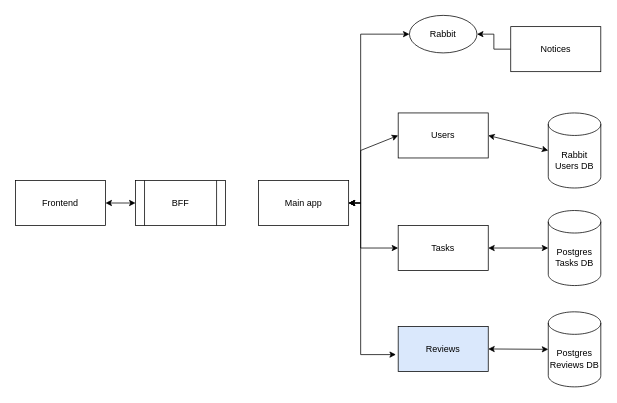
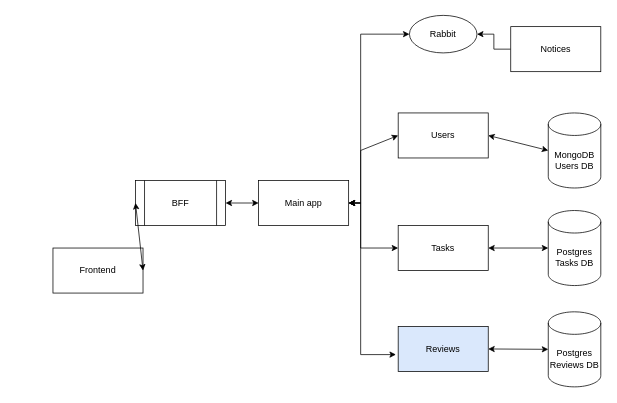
- <mxCell id="3" value="Rabbit&lt;br&gt;Users DB" style="shape=cylinder3;whiteSpace=wrap;html=1;boundedLbl=1;backgroundOutline=1;size=15;" vertex="1" parent="1"><mxGeometry x="730" y="150" width="70" height="100" as="geometry" /></mxCell>
+ <mxCell id="3" value="MongoDB&lt;br&gt;Users DB" style="shape=cylinder3;whiteSpace=wrap;html=1;boundedLbl=1;backgroundOutline=1;size=15;" vertex="1" parent="1"><mxGeometry x="730" y="150" width="70" height="100" as="geometry" /></mxCell>
- <mxCell id="9" value="Frontend" style="rounded=0;whiteSpace=wrap;html=1;" vertex="1" parent="1"><mxGeometry x="20" y="240" width="120" height="60" as="geometry" /></mxCell>
+ <mxCell id="9" value="Frontend" style="rounded=0;whiteSpace=wrap;html=1;" vertex="1" parent="1"><mxGeometry x="70" y="330" width="120" height="60" as="geometry" /></mxCell>
+ <mxCell id="21" value="" style="endArrow=classic;startArrow=classic;html=1;rounded=0;entryX=0;entryY=0.5;entryDx=0;entryDy=0;exitX=1;exitY=0.5;exitDx=0;exitDy=0;" edge="1" parent="1" source="8" target="10"><mxGeometry width="50" height="50" relative="1" as="geometry"><mxPoint x="410" y="400" as="sourcePoint" /><mxPoint x="460" y="350" as="targetPoint" /></mxGeometry></mxCell>
